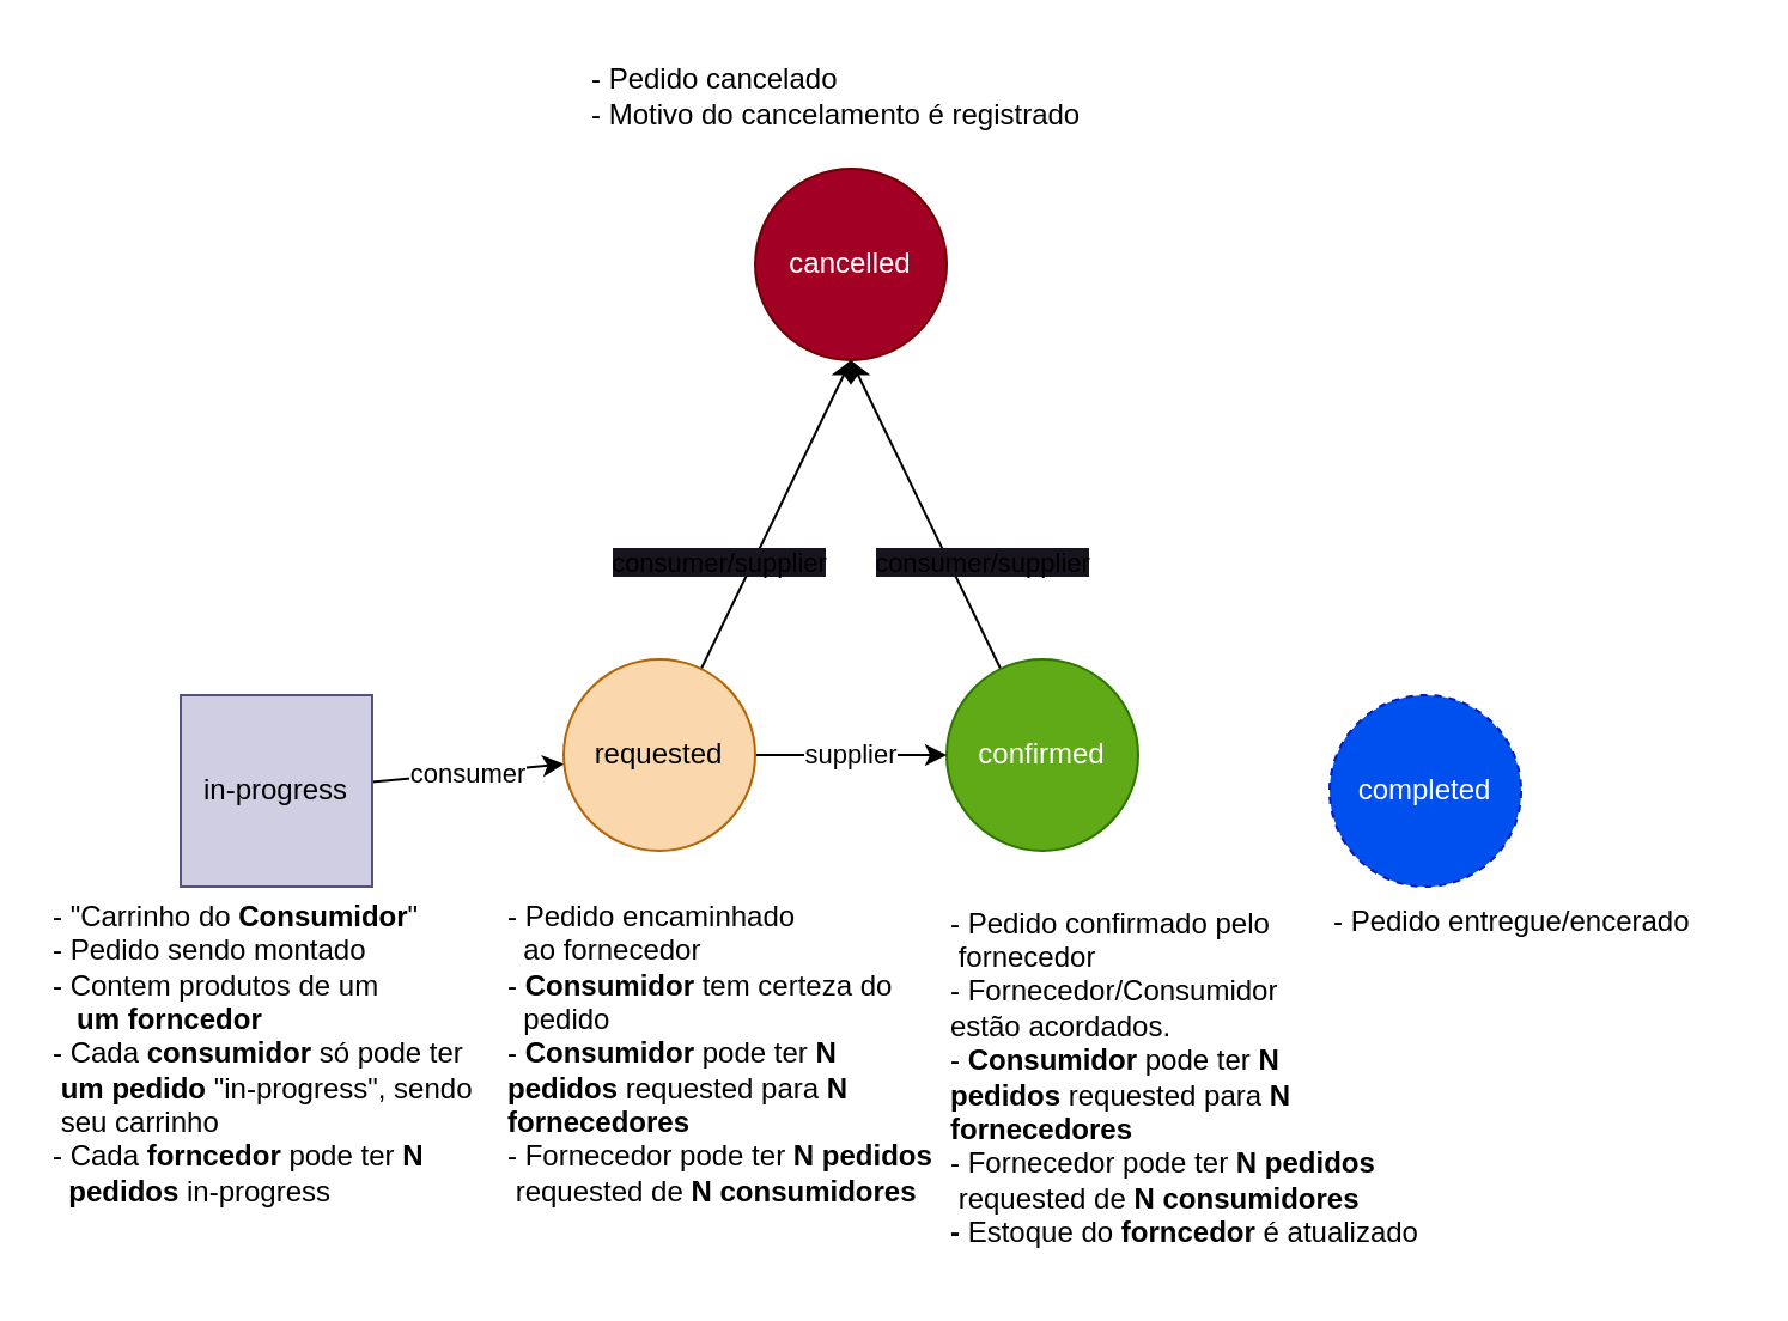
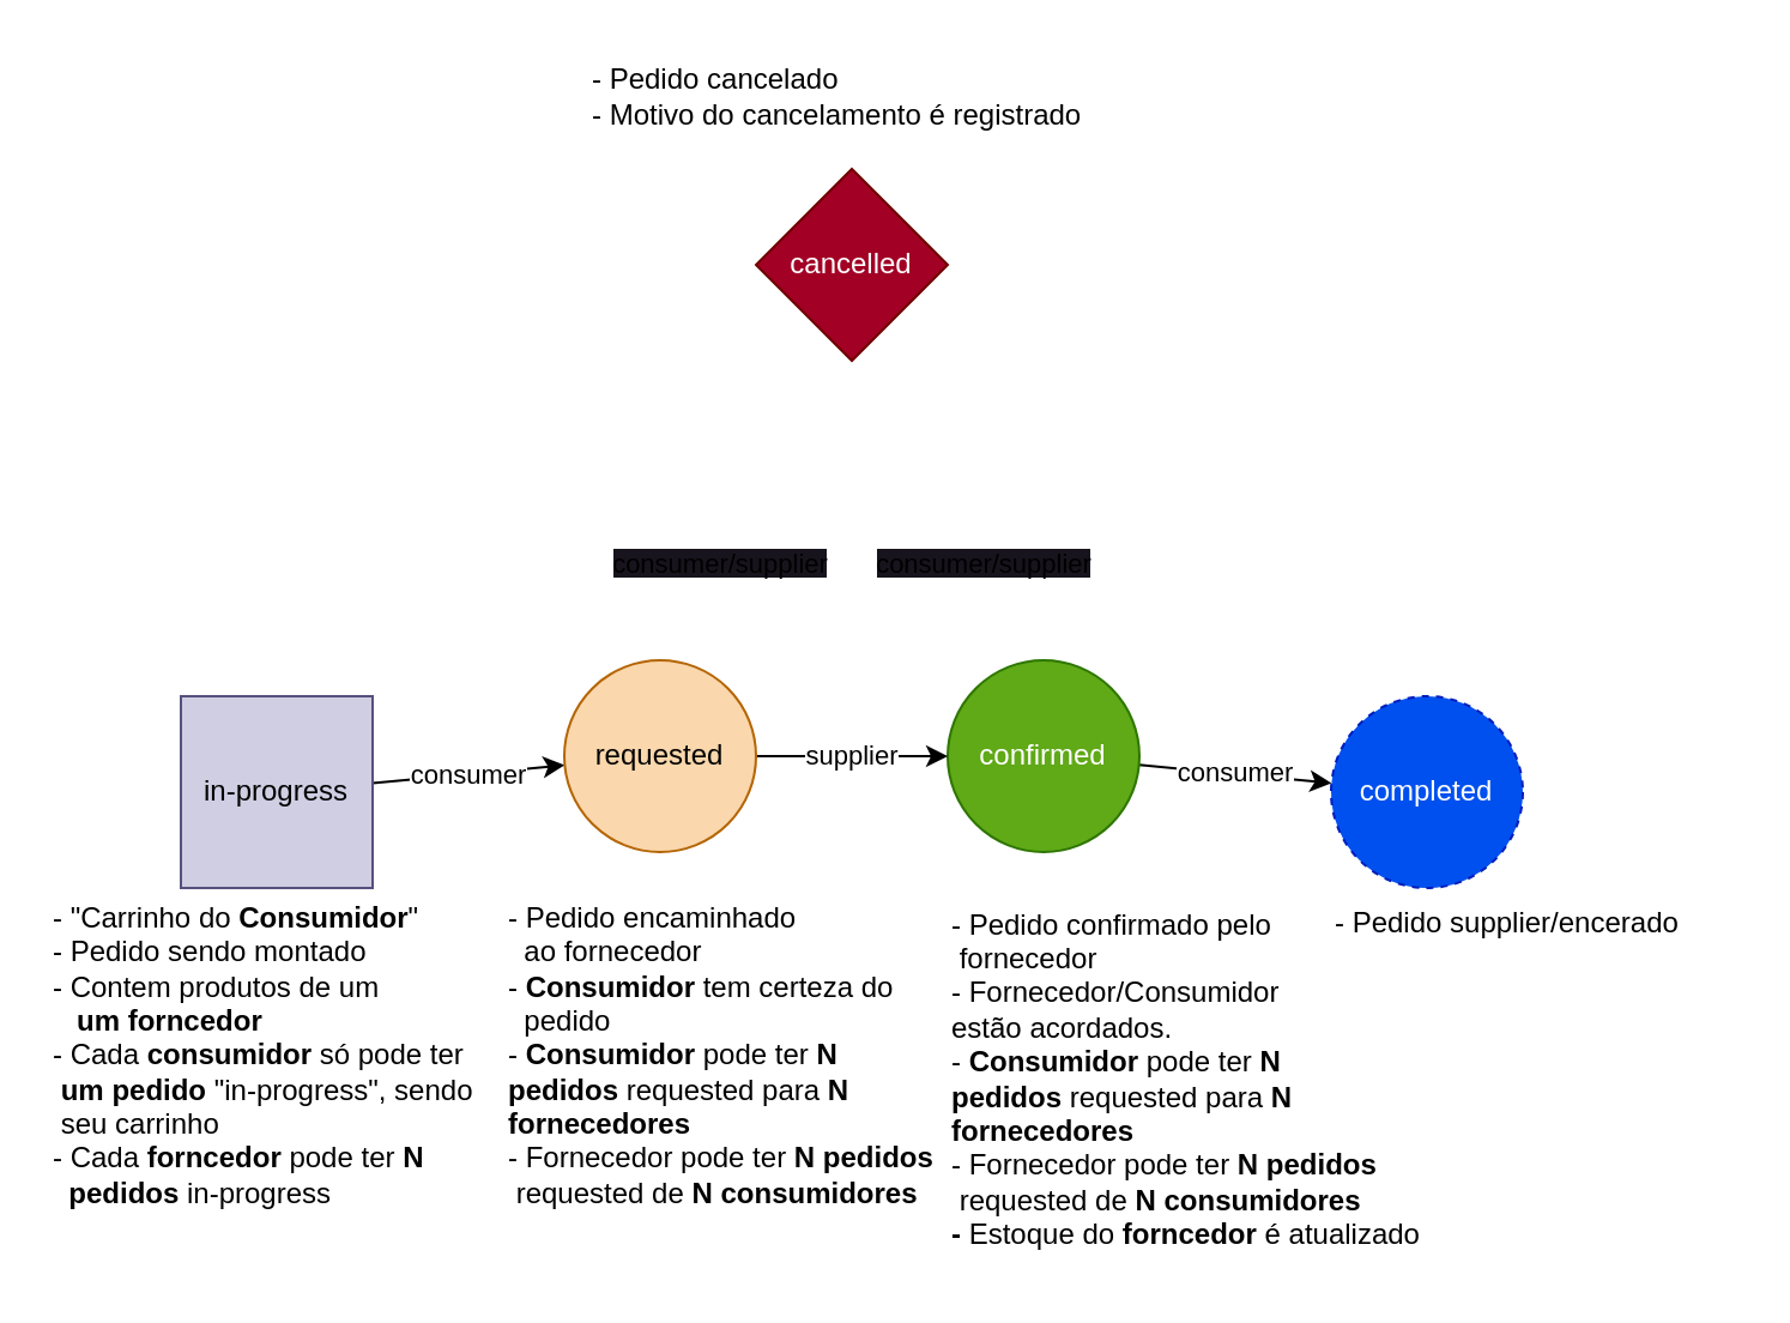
- <mxCell id="11" value="cancelled" style="ellipse;whiteSpace=wrap;html=1;fillColor=#a20025;fontColor=#ffffff;strokeColor=#6F0000;" vertex="1" parent="1"><mxGeometry x="315" y="70" width="80" height="80" as="geometry" /></mxCell>
+ <mxCell id="11" value="cancelled" style="rhombus;whiteSpace=wrap;html=1;fillColor=#a20025;fontColor=#ffffff;strokeColor=#6F0000;" vertex="1" parent="1"><mxGeometry x="315" y="70" width="80" height="80" as="geometry" /></mxCell>
- <mxCell id="7" value="" style="edgeStyle=none;html=1;entryX=0.5;entryY=1;entryDx=0;entryDy=0;" edge="1" parent="1" source="9" target="11"><mxGeometry relative="1" as="geometry"><mxPoint x="275" y="200" as="targetPoint" /></mxGeometry></mxCell>
- <mxCell id="4" value="" style="edgeStyle=none;html=1;entryX=0.5;entryY=1;entryDx=0;entryDy=0;" edge="1" parent="1" source="6" target="11"><mxGeometry relative="1" as="geometry"><mxPoint x="435" y="200" as="targetPoint" /></mxGeometry></mxCell>
+ <mxCell id="5" value="consumer" style="edgeStyle=none;html=1;" edge="1" parent="1" source="6" target="10"><mxGeometry relative="1" as="geometry" /></mxCell>
- <mxCell id="17" value="- Pedido entregue/encerado" style="text;html=1;align=left;verticalAlign=middle;resizable=0;points=[];autosize=1;strokeColor=none;fillColor=none;" vertex="1" parent="1"><mxGeometry x="555" y="370" width="170" height="30" as="geometry" /></mxCell>
+ <mxCell id="17" value="- Pedido supplier/encerado" style="text;html=1;align=left;verticalAlign=middle;resizable=0;points=[];autosize=1;strokeColor=none;fillColor=none;" vertex="1" parent="1"><mxGeometry x="555" y="370" width="170" height="30" as="geometry" /></mxCell>
